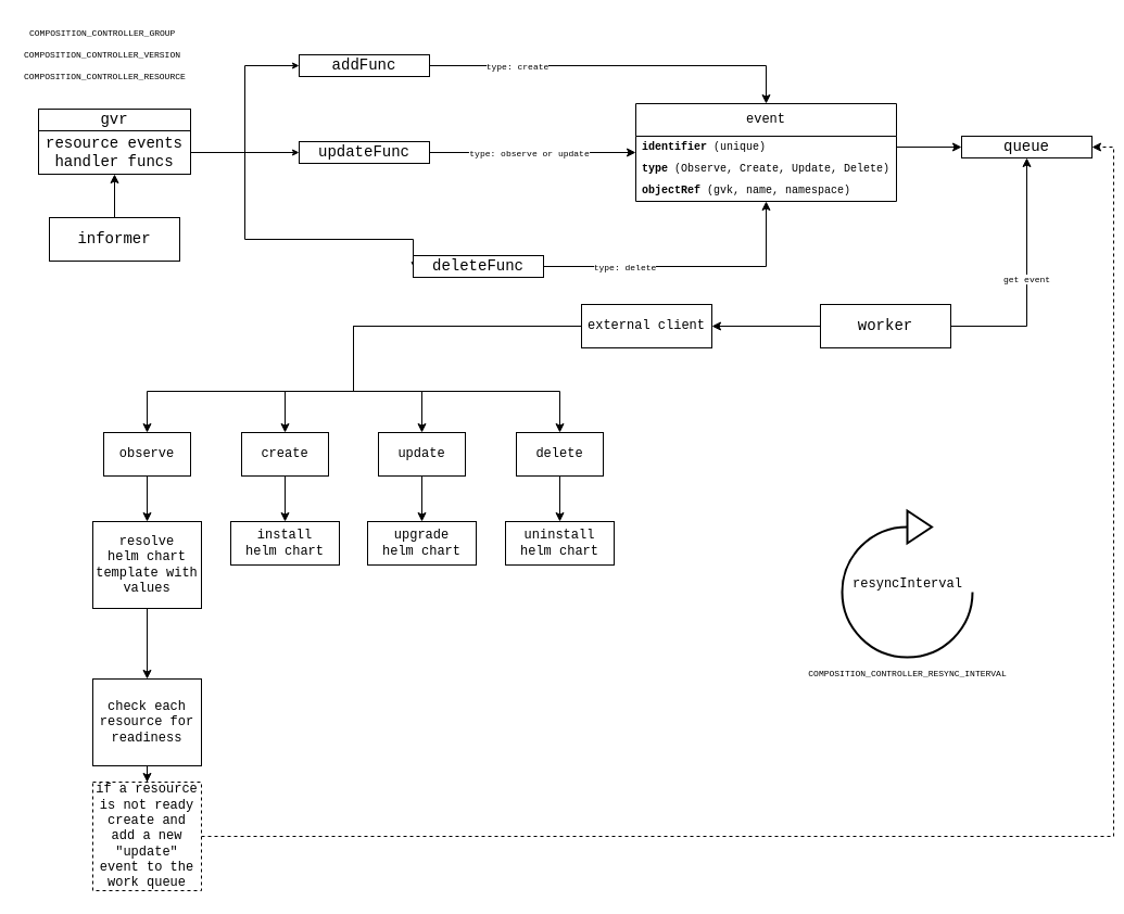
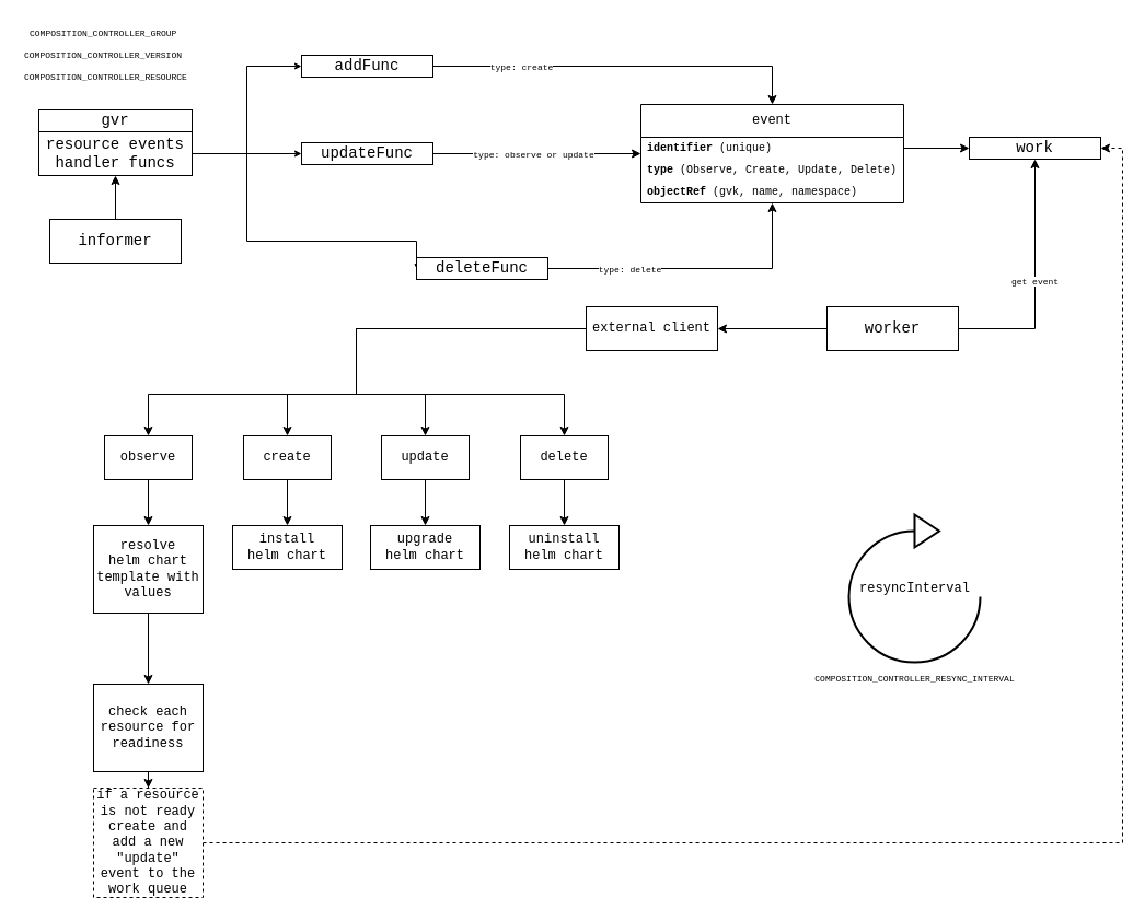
- <mxCell id="12" value="queue" style="rounded=0;whiteSpace=wrap;html=1;fontFamily=Courier New;fontSize=14;" vertex="1" parent="1"><mxGeometry x="885" y="125" width="120" height="20" as="geometry" /></mxCell>
+ <mxCell id="12" value="work" style="rounded=0;whiteSpace=wrap;html=1;fontFamily=Courier New;fontSize=14;" vertex="1" parent="1"><mxGeometry x="885" y="125" width="120" height="20" as="geometry" /></mxCell>
